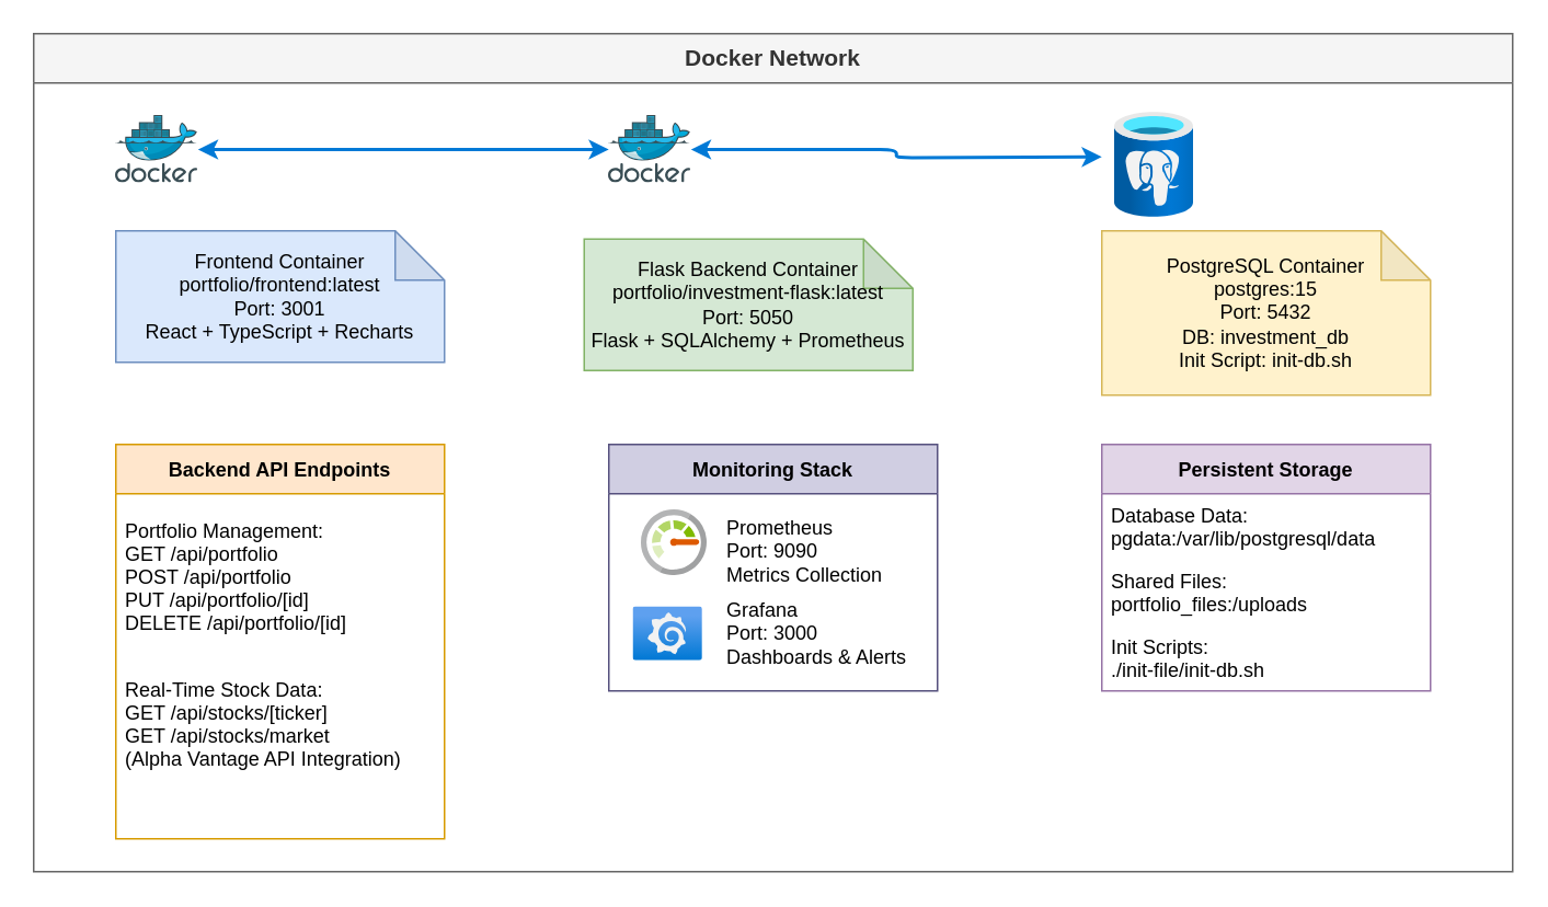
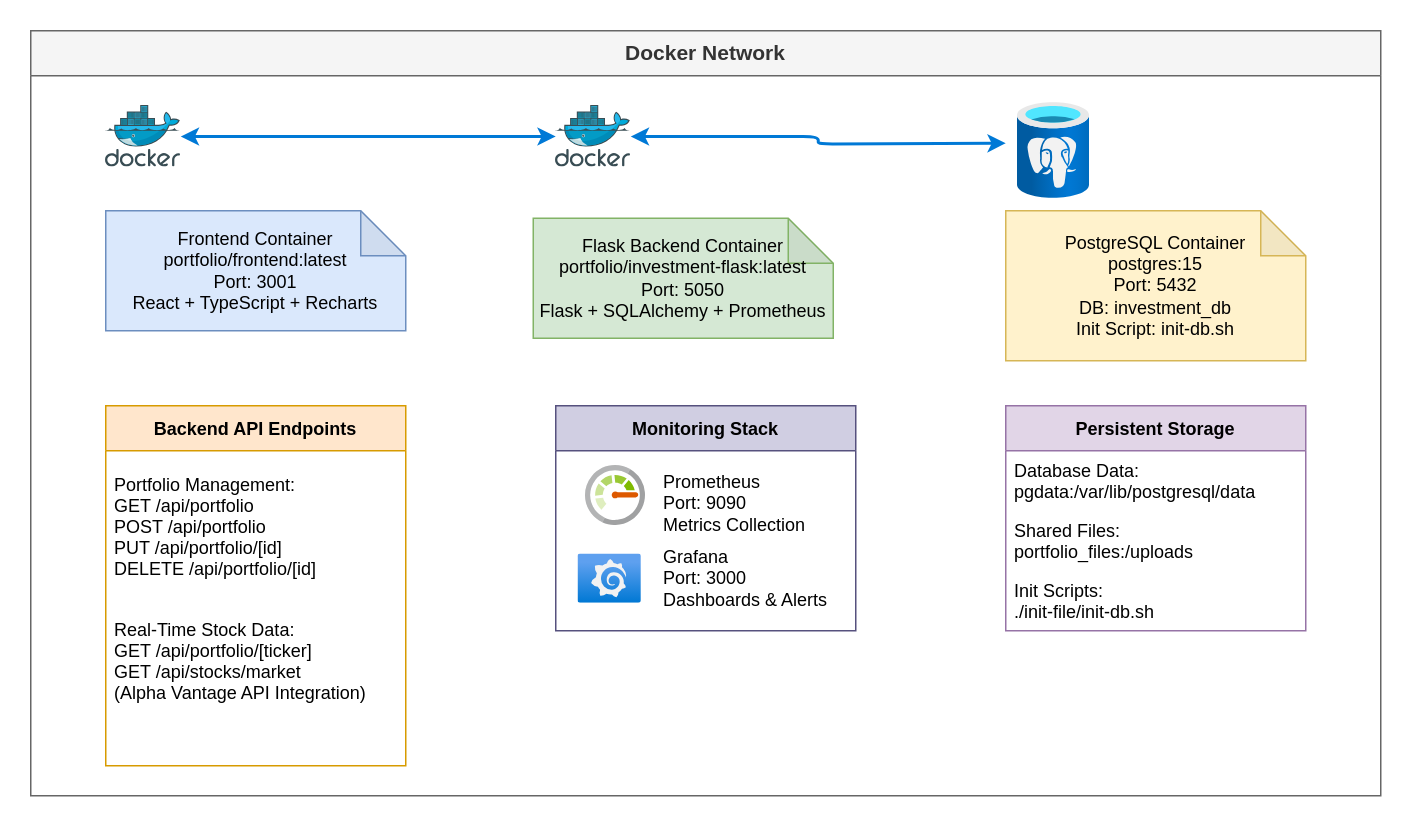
- <mxCell id="14" value="Real-Time Stock Data:&#10;GET /api/stocks/[ticker]&#10;GET /api/stocks/market&#10;(Alpha Vantage API Integration)" style="text;strokeColor=none;fillColor=none;align=left;verticalAlign=middle;spacingLeft=4;spacingRight=4;overflow=hidden;points=[[0,0.5],[1,0.5]];portConstraint=eastwest;rotatable=0;" parent="12" vertex="1"><mxGeometry y="130" width="200" height="80" as="geometry" /></mxCell>
+ <mxCell id="14" value="Real-Time Stock Data:&#10;GET /api/portfolio/[ticker]&#10;GET /api/stocks/market&#10;(Alpha Vantage API Integration)" style="text;strokeColor=none;fillColor=none;align=left;verticalAlign=middle;spacingLeft=4;spacingRight=4;overflow=hidden;points=[[0,0.5],[1,0.5]];portConstraint=eastwest;rotatable=0;" parent="12" vertex="1"><mxGeometry y="130" width="200" height="80" as="geometry" /></mxCell>
